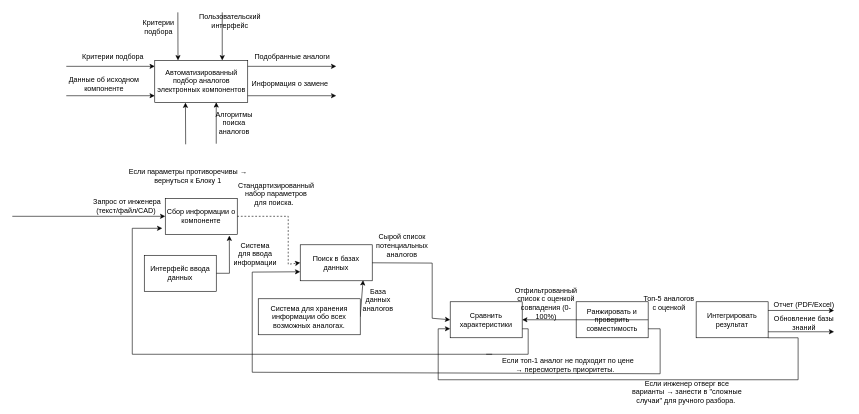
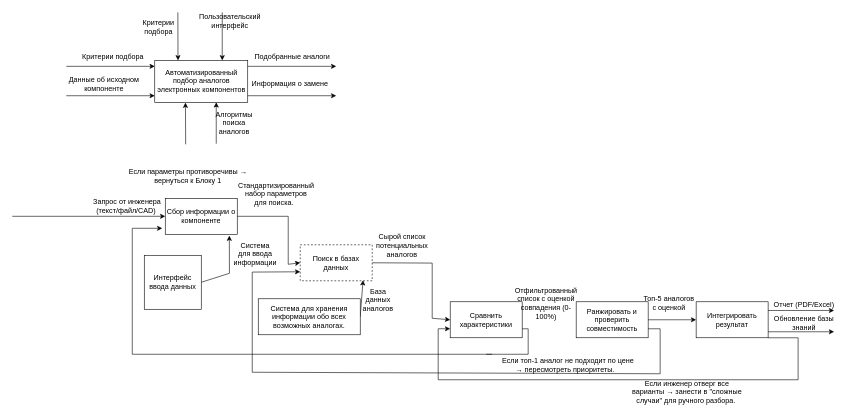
- <mxCell id="5" value="" style="endArrow=classic;html=1;rounded=0;exitX=1;exitY=0.5;exitDx=0;exitDy=0;entryX=0;entryY=0.5;entryDx=0;entryDy=0;dashed=1;" parent="1" source="2" target="7" edge="1"><mxGeometry width="50" height="50" relative="1" as="geometry"><mxPoint x="260" y="359.5" as="sourcePoint" /><mxPoint x="420" y="359.5" as="targetPoint" /><Array as="points"><mxPoint x="480" y="360" /><mxPoint x="480" y="440" /></Array></mxGeometry></mxCell>
+ <mxCell id="5" value="" style="endArrow=classic;html=1;rounded=0;exitX=1;exitY=0.5;exitDx=0;exitDy=0;entryX=0;entryY=0.5;entryDx=0;entryDy=0;" parent="1" source="2" target="7" edge="1"><mxGeometry width="50" height="50" relative="1" as="geometry"><mxPoint x="260" y="359.5" as="sourcePoint" /><mxPoint x="420" y="359.5" as="targetPoint" /><Array as="points"><mxPoint x="480" y="360" /><mxPoint x="480" y="440" /></Array></mxGeometry></mxCell>
- <mxCell id="7" value="Поиск в базах данных" style="rounded=0;whiteSpace=wrap;html=1;" parent="1" vertex="1"><mxGeometry x="500" y="407.5" width="120" height="60" as="geometry" /></mxCell>
+ <mxCell id="7" value="Поиск в базах данных" style="rounded=0;whiteSpace=wrap;html=1;dashed=1;" parent="1" vertex="1"><mxGeometry x="500" y="407.5" width="120" height="60" as="geometry" /></mxCell>
- <mxCell id="46" value="Интерфейс ввода данных" style="rounded=0;whiteSpace=wrap;html=1;" vertex="1" parent="1"><mxGeometry x="240" y="425" width="120" height="60" as="geometry" /></mxCell>
+ <mxCell id="46" value="Интерфейс ввода данных" style="rounded=0;whiteSpace=wrap;html=1;" vertex="1" parent="1"><mxGeometry x="240" y="425" width="95" height="90" as="geometry" /></mxCell>
- <mxCell id="13" value="" style="endArrow=classic;html=1;rounded=0;exitX=1;exitY=0.5;exitDx=0;exitDy=0;" parent="1" source="12" target="10" edge="1"><mxGeometry width="50" height="50" relative="1" as="geometry"><mxPoint x="980" y="672.5" as="sourcePoint" /><mxPoint x="1281.6" y="532.5" as="targetPoint" /></mxGeometry></mxCell>
+ <mxCell id="13" value="" style="endArrow=classic;html=1;rounded=0;exitX=1;exitY=0.5;exitDx=0;exitDy=0;" parent="1" source="12" target="15" edge="1"><mxGeometry width="50" height="50" relative="1" as="geometry"><mxPoint x="980" y="672.5" as="sourcePoint" /><mxPoint x="1281.6" y="532.5" as="targetPoint" /></mxGeometry></mxCell>
